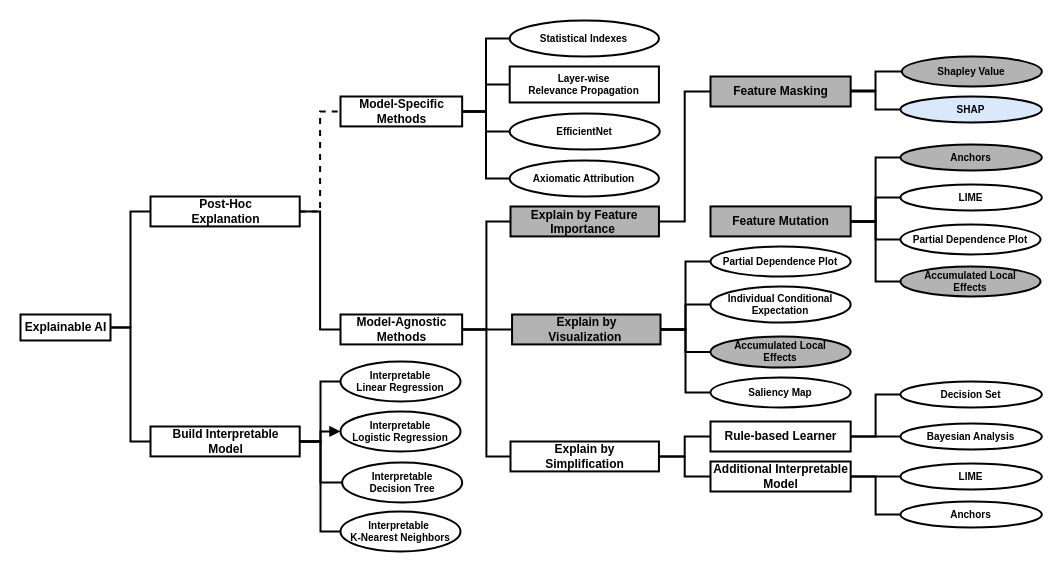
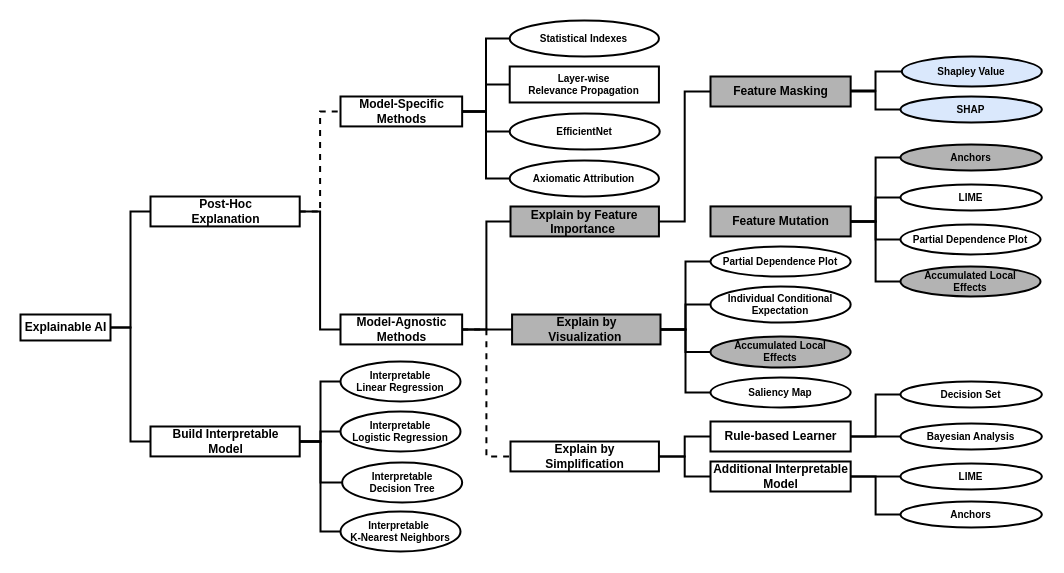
- <mxCell id="61" value="&lt;span style=&quot;font-size: 10px;&quot;&gt;Shapley Value&lt;/span&gt;" style="ellipse;whiteSpace=wrap;html=1;fontSize=10;labelBackgroundColor=none;labelBorderColor=none;fontStyle=1;fillColor=#B3B3B3;strokeColor=default;strokeWidth=2;" parent="1" vertex="1"><mxGeometry x="901.34" y="56" width="140" height="30" as="geometry" /></mxCell>
+ <mxCell id="61" value="&lt;span style=&quot;font-size: 10px;&quot;&gt;Shapley Value&lt;/span&gt;" style="ellipse;whiteSpace=wrap;html=1;fontSize=10;labelBackgroundColor=none;labelBorderColor=none;fontStyle=1;fillColor=#dae8fc;strokeColor=default;strokeWidth=2;" parent="1" vertex="1"><mxGeometry x="901.34" y="56" width="140" height="30" as="geometry" /></mxCell>
- <mxCell id="13" value="" style="rounded=0;orthogonalLoop=1;jettySize=auto;exitX=1;exitY=0.5;exitDx=0;exitDy=0;entryX=0;entryY=0.5;entryDx=0;entryDy=0;endArrow=none;endFill=0;fontSize=10;html=1;edgeStyle=orthogonalEdgeStyle;strokeColor=default;strokeWidth=2;fontStyle=1" parent="1" source="15" target="16" edge="1"><mxGeometry relative="1" as="geometry" /></mxCell>
+ <mxCell id="13" value="" style="rounded=0;orthogonalLoop=1;jettySize=auto;exitX=1;exitY=0.5;exitDx=0;exitDy=0;entryX=0;entryY=0.5;entryDx=0;entryDy=0;endArrow=none;endFill=0;fontSize=10;html=1;edgeStyle=orthogonalEdgeStyle;strokeColor=default;strokeWidth=2;fontStyle=1;dashed=1;" parent="1" source="15" target="16" edge="1"><mxGeometry relative="1" as="geometry" /></mxCell>
- <mxCell id="41" value="" style="endArrow=block;fontFamily=Helvetica;fontSize=10;fontColor=default;exitX=1;exitY=0.5;exitDx=0;exitDy=0;rounded=0;html=1;edgeStyle=orthogonalEdgeStyle;entryX=0;entryY=0.5;entryDx=0;entryDy=0;strokeColor=default;strokeWidth=2;fontStyle=1;" parent="1" source="11" target="63" edge="1"><mxGeometry width="50" height="50" relative="1" as="geometry"><mxPoint x="260" y="556" as="sourcePoint" /><mxPoint x="340" y="466" as="targetPoint" /><Array as="points"><mxPoint x="320" y="441" /><mxPoint x="320" y="431" /></Array></mxGeometry></mxCell>
+ <mxCell id="41" value="" style="endArrow=none;fontFamily=Helvetica;fontSize=10;fontColor=default;exitX=1;exitY=0.5;exitDx=0;exitDy=0;rounded=0;html=1;edgeStyle=orthogonalEdgeStyle;entryX=0;entryY=0.5;entryDx=0;entryDy=0;strokeColor=default;strokeWidth=2;fontStyle=1" parent="1" source="11" target="63" edge="1"><mxGeometry width="50" height="50" relative="1" as="geometry"><mxPoint x="260" y="556" as="sourcePoint" /><mxPoint x="340" y="466" as="targetPoint" /><Array as="points"><mxPoint x="320" y="441" /><mxPoint x="320" y="431" /></Array></mxGeometry></mxCell>
